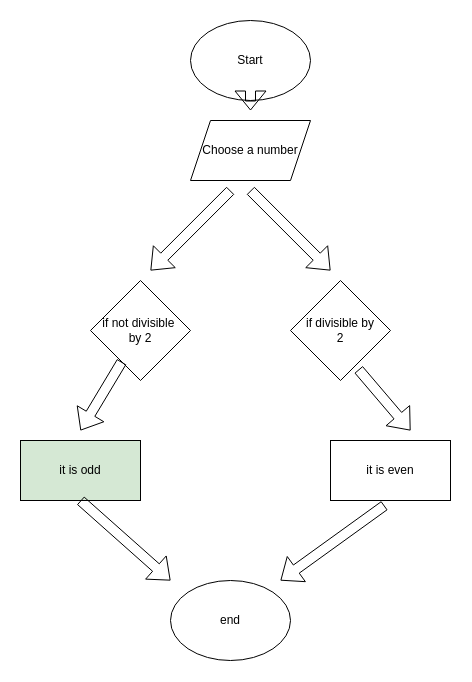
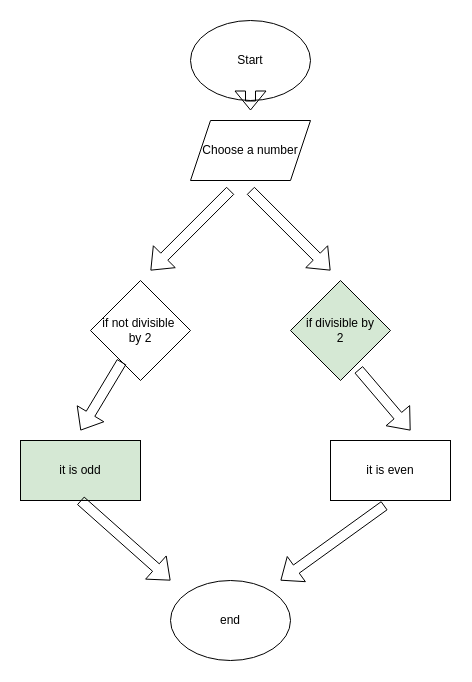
- <mxCell id="5" value="if divisible by&lt;div&gt;2&lt;/div&gt;" style="rhombus;whiteSpace=wrap;html=1;" vertex="1" parent="1"><mxGeometry x="290" y="280" width="100" height="100" as="geometry" /></mxCell>
+ <mxCell id="5" value="if divisible by&lt;div&gt;2&lt;/div&gt;" style="rhombus;whiteSpace=wrap;html=1;fillColor=#d5e8d4;" vertex="1" parent="1"><mxGeometry x="290" y="280" width="100" height="100" as="geometry" /></mxCell>
